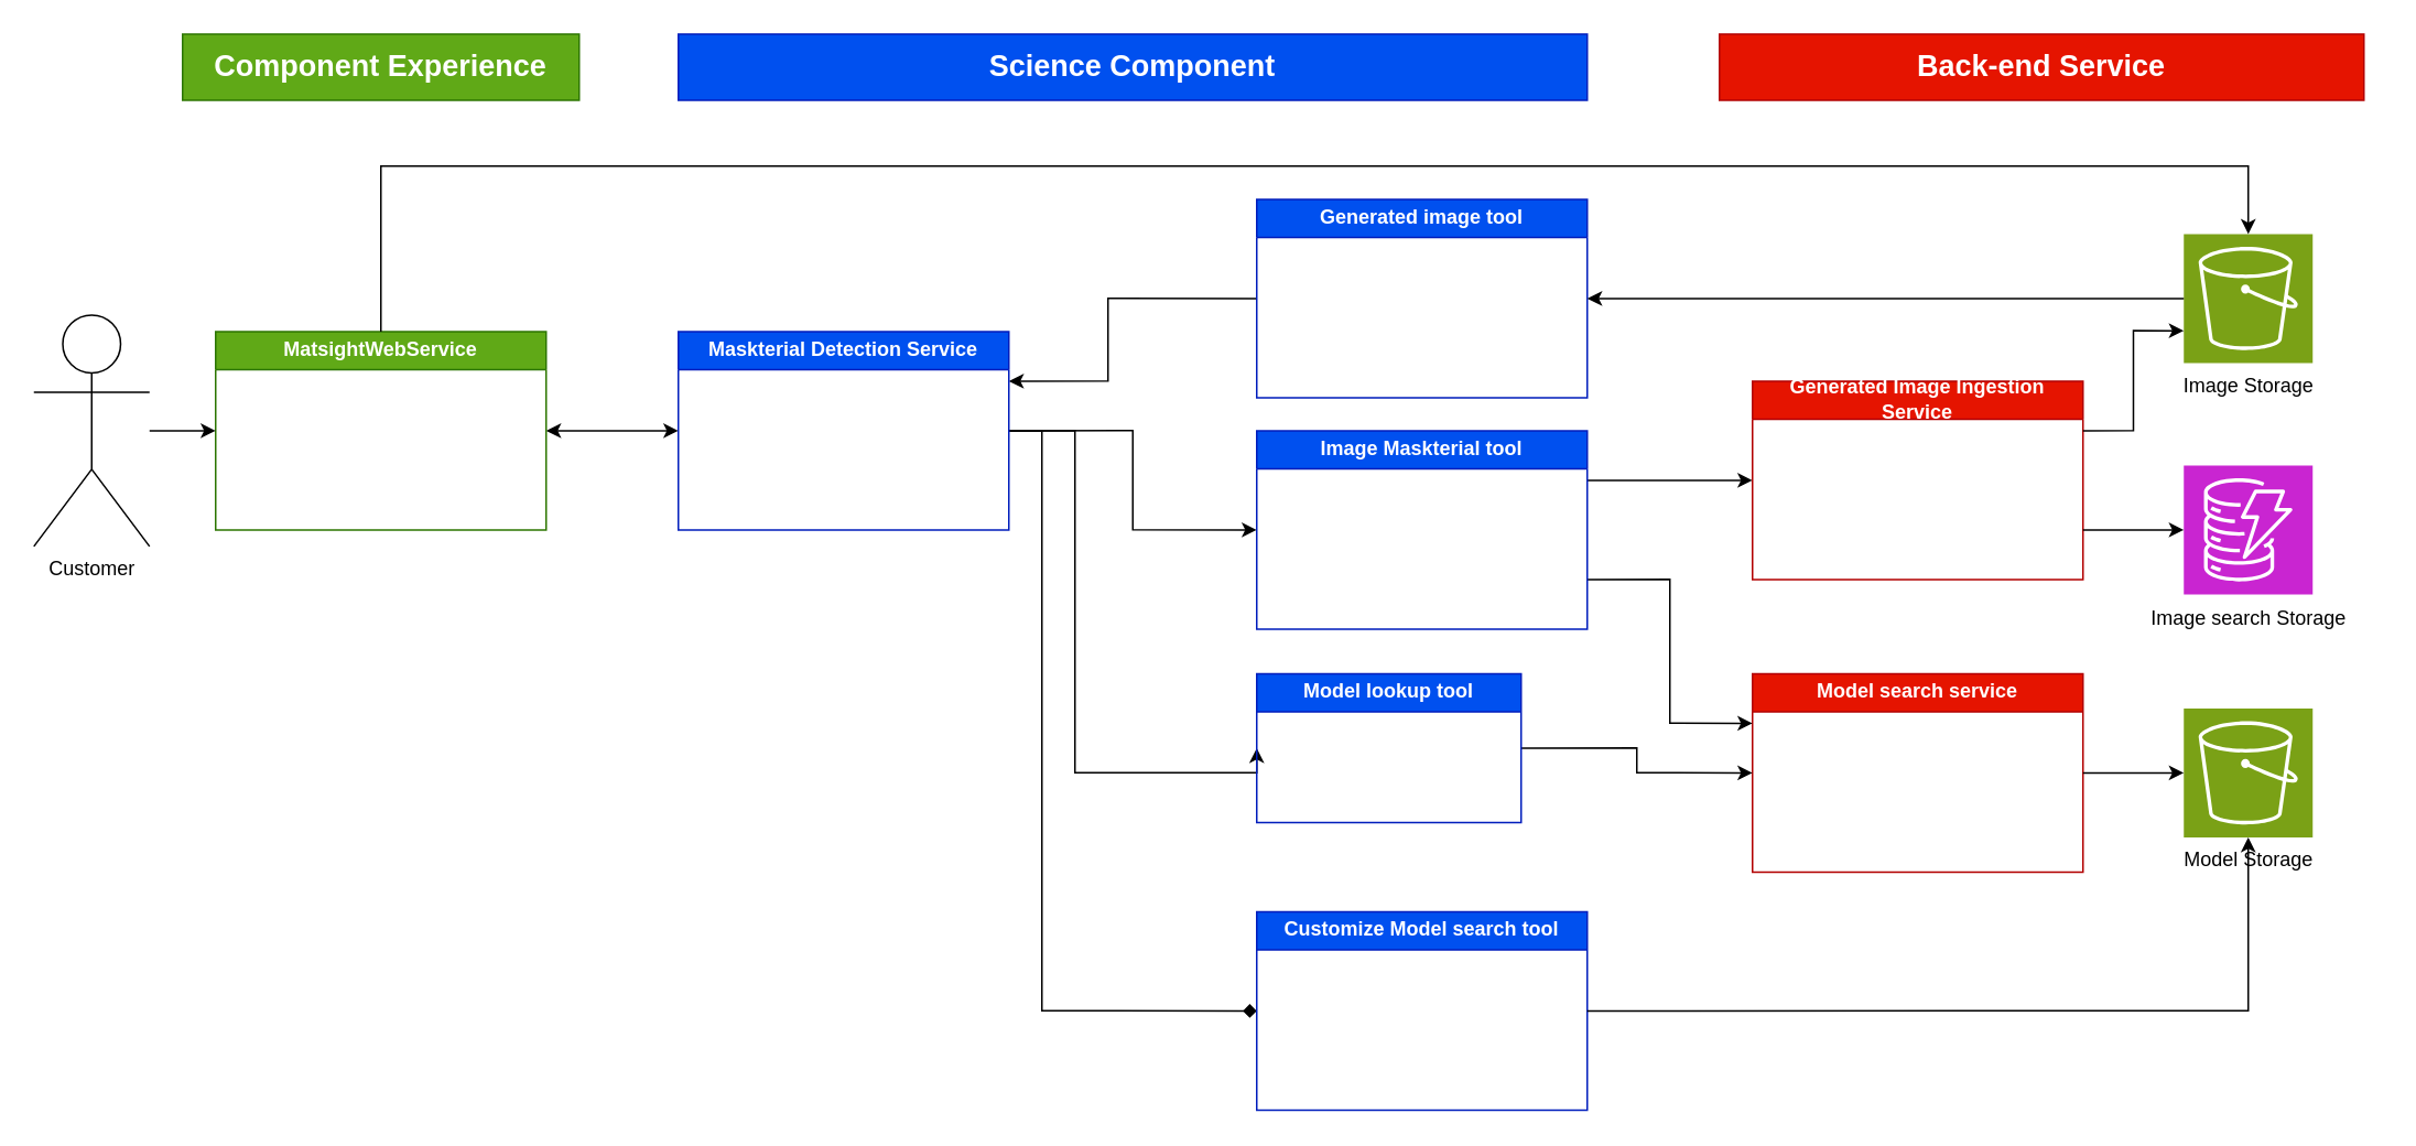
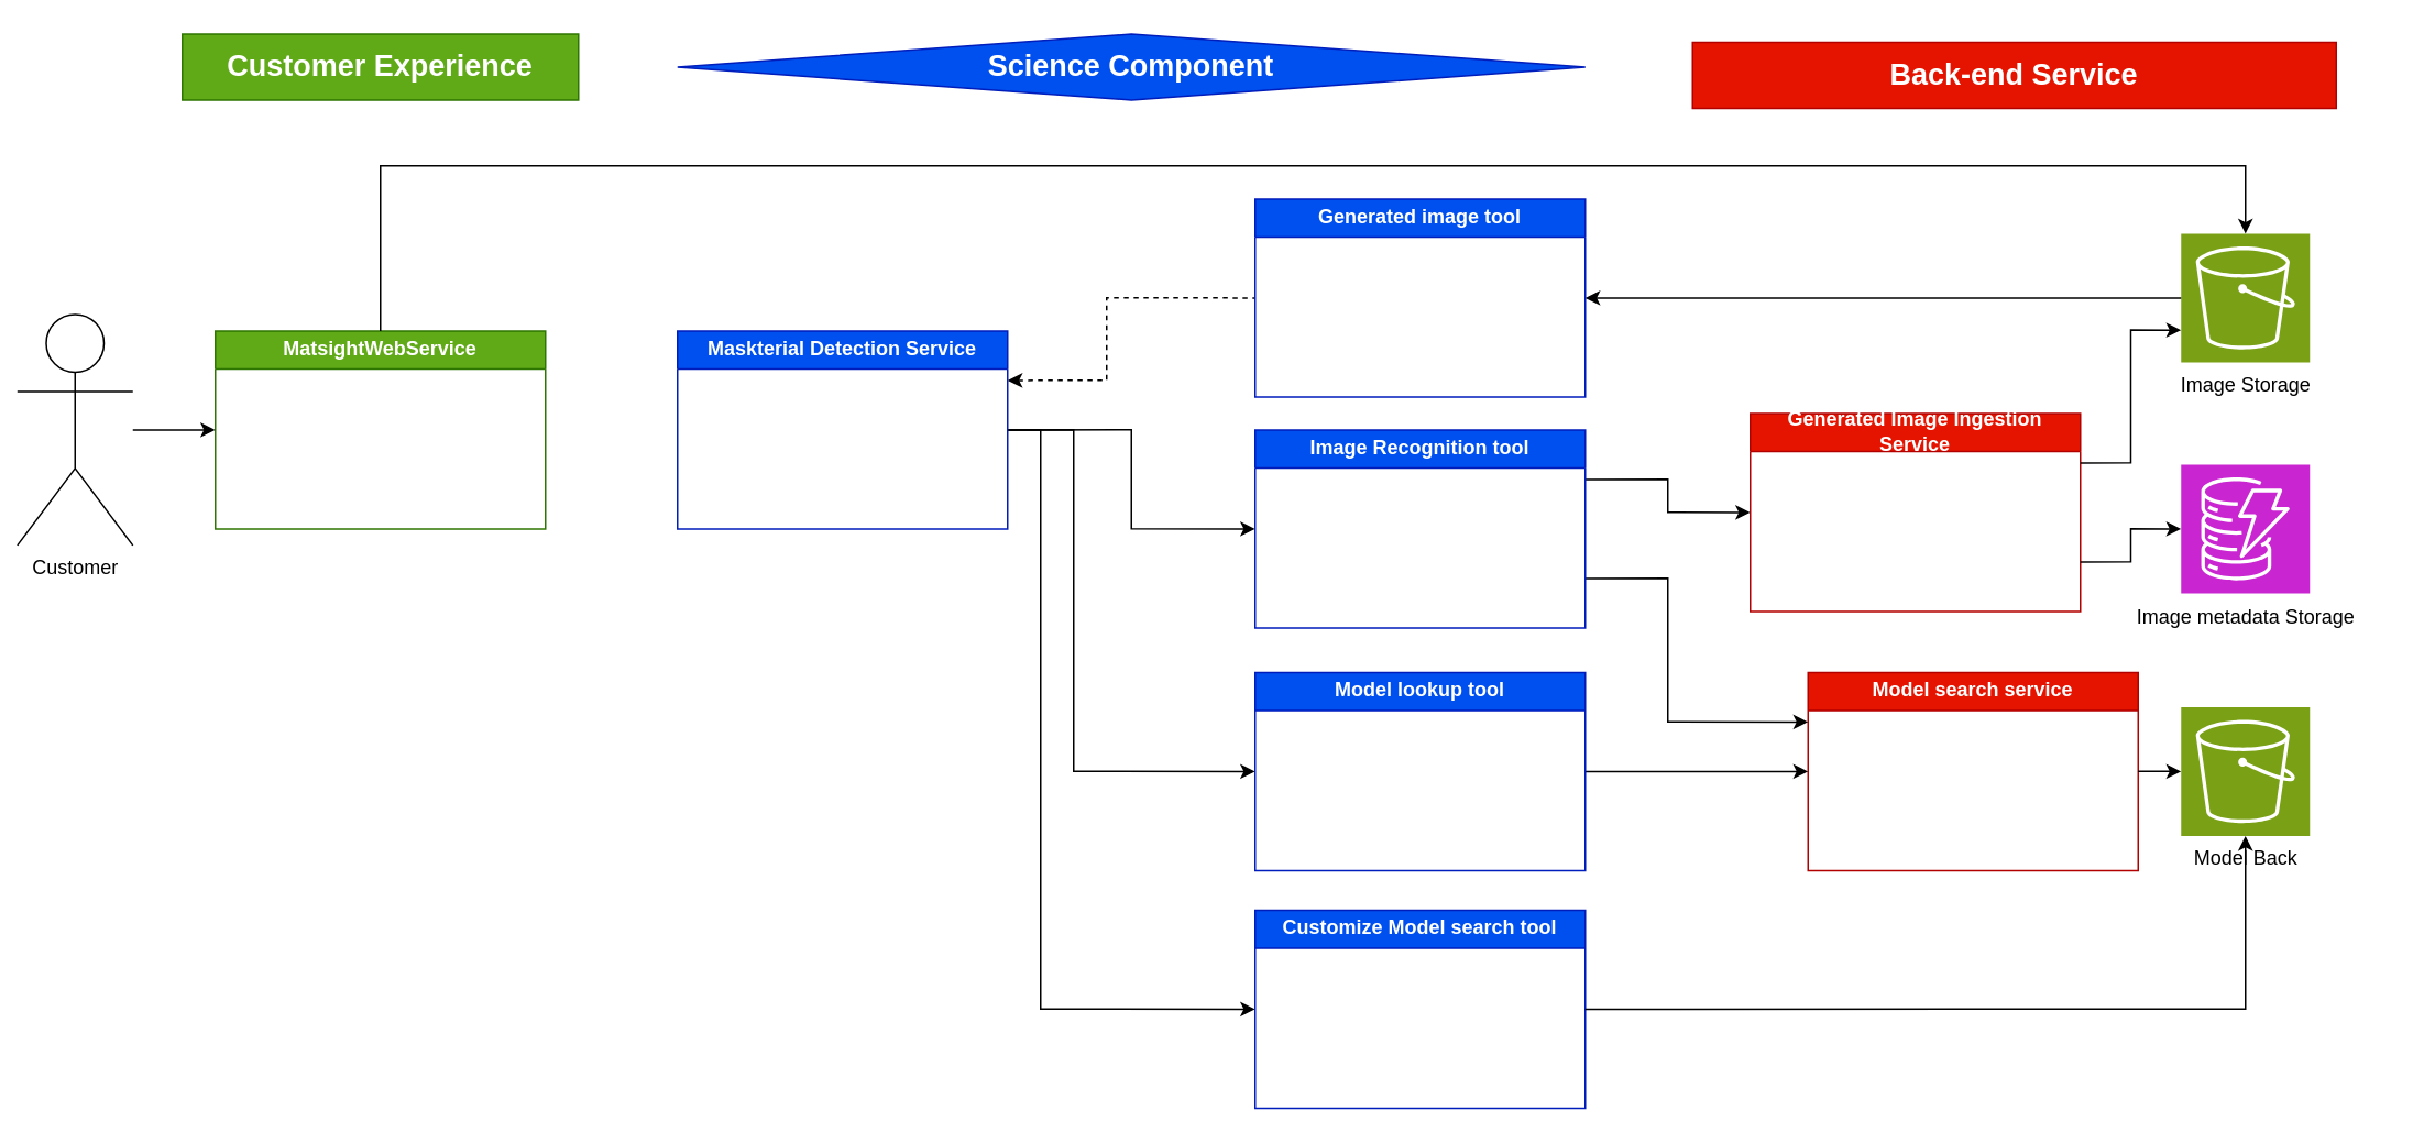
- <mxCell id="2" value="&lt;h2&gt;Component Experience&lt;/h2&gt;" style="rounded=0;whiteSpace=wrap;html=1;fillColor=#60a917;fontColor=#ffffff;strokeColor=#2D7600;" parent="1" vertex="1"><mxGeometry x="110" y="20" width="240" height="40" as="geometry" /></mxCell>
+ <mxCell id="2" value="&lt;h2&gt;Customer Experience&lt;/h2&gt;" style="rounded=0;whiteSpace=wrap;html=1;fillColor=#60a917;fontColor=#ffffff;strokeColor=#2D7600;" parent="1" vertex="1"><mxGeometry x="110" y="20" width="240" height="40" as="geometry" /></mxCell>
- <mxCell id="3" value="&lt;h2&gt;Science Component&lt;/h2&gt;" style="rounded=0;whiteSpace=wrap;html=1;fillColor=#0050ef;fontColor=#ffffff;strokeColor=#001DBC;" parent="1" vertex="1"><mxGeometry x="410" y="20" width="550" height="40" as="geometry" /></mxCell>
+ <mxCell id="3" value="&lt;h2&gt;Science Component&lt;/h2&gt;" style="rhombus;whiteSpace=wrap;html=1;fillColor=#0050ef;fontColor=#ffffff;strokeColor=#001DBC;" parent="1" vertex="1"><mxGeometry x="410" y="20" width="550" height="40" as="geometry" /></mxCell>
- <mxCell id="4" value="&lt;h2&gt;Back-end Service&lt;/h2&gt;" style="rounded=0;whiteSpace=wrap;html=1;fillColor=#e51400;fontColor=#ffffff;strokeColor=#B20000;" parent="1" vertex="1"><mxGeometry x="1040" y="20" width="390" height="40" as="geometry" /></mxCell>
+ <mxCell id="4" value="&lt;h2&gt;Back-end Service&lt;/h2&gt;" style="rounded=0;whiteSpace=wrap;html=1;fillColor=#e51400;fontColor=#ffffff;strokeColor=#B20000;" parent="1" vertex="1"><mxGeometry x="1025" y="25" width="390" height="40" as="geometry" /></mxCell>
- <mxCell id="9" style="edgeStyle=orthogonalEdgeStyle;rounded=0;orthogonalLoop=1;jettySize=auto;html=1;exitX=1;exitY=0.25;exitDx=0;exitDy=0;entryX=0;entryY=0.5;entryDx=0;entryDy=0;startArrow=classic;startFill=1;endArrow=none;endFill=0;" parent="1" source="13" target="18" edge="1"><mxGeometry relative="1" as="geometry"><Array as="points"><mxPoint x="670" y="229.92" /><mxPoint x="670" y="179.92" /></Array></mxGeometry></mxCell>
+ <mxCell id="9" style="edgeStyle=orthogonalEdgeStyle;rounded=0;orthogonalLoop=1;jettySize=auto;html=1;exitX=1;exitY=0.25;exitDx=0;exitDy=0;entryX=0;entryY=0.5;entryDx=0;entryDy=0;startArrow=classic;startFill=1;endArrow=none;endFill=0;dashed=1;" parent="1" source="13" target="18" edge="1"><mxGeometry relative="1" as="geometry"><Array as="points"><mxPoint x="670" y="229.92" /><mxPoint x="670" y="179.92" /></Array></mxGeometry></mxCell>
- <mxCell id="7" value="Customer" style="shape=umlActor;verticalLabelPosition=bottom;verticalAlign=top;html=1;outlineConnect=0;" parent="1" vertex="1"><mxGeometry x="20" y="189.92" width="70" height="140" as="geometry" /></mxCell>
+ <mxCell id="7" value="Customer" style="shape=umlActor;verticalLabelPosition=bottom;verticalAlign=top;html=1;outlineConnect=0;" parent="1" vertex="1"><mxGeometry x="10" y="189.92" width="70" height="140" as="geometry" /></mxCell>
- <mxCell id="5" style="edgeStyle=orthogonalEdgeStyle;rounded=0;orthogonalLoop=1;jettySize=auto;html=1;exitX=1;exitY=0.5;exitDx=0;exitDy=0;entryX=0;entryY=0.5;entryDx=0;entryDy=0;startArrow=classic;startFill=1;" parent="1" source="6" target="13" edge="1"><mxGeometry relative="1" as="geometry" /></mxCell>
- <mxCell id="21" value="Image Maskterial tool" style="swimlane;whiteSpace=wrap;html=1;fillColor=#0050ef;fontColor=#ffffff;strokeColor=#001DBC;startSize=23;" parent="1" vertex="1"><mxGeometry x="760" y="259.92" width="200" height="120" as="geometry" /></mxCell>
+ <mxCell id="21" value="Image Recognition tool" style="swimlane;whiteSpace=wrap;html=1;fillColor=#0050ef;fontColor=#ffffff;strokeColor=#001DBC;startSize=23;" parent="1" vertex="1"><mxGeometry x="760" y="259.92" width="200" height="120" as="geometry" /></mxCell>
- <mxCell id="34" value="Generated Image Ingestion Service" style="swimlane;whiteSpace=wrap;html=1;fillColor=#e51400;fontColor=#ffffff;strokeColor=#B20000;" parent="1" vertex="1"><mxGeometry x="1060" y="229.92" width="200" height="120" as="geometry" /></mxCell>
+ <mxCell id="34" value="Generated Image Ingestion Service" style="swimlane;whiteSpace=wrap;html=1;fillColor=#e51400;fontColor=#ffffff;strokeColor=#B20000;" parent="1" vertex="1"><mxGeometry x="1060" y="249.92" width="200" height="120" as="geometry" /></mxCell>
- <mxCell id="33" value="Image search Storage" style="text;html=1;align=center;verticalAlign=middle;resizable=0;points=[];autosize=1;strokeColor=none;fillColor=none;" parent="31" vertex="1"><mxGeometry x="-30" y="78" width="160" height="30" as="geometry" /></mxCell>
+ <mxCell id="33" value="Image metadata Storage" style="text;html=1;align=center;verticalAlign=middle;resizable=0;points=[];autosize=1;strokeColor=none;fillColor=none;" parent="31" vertex="1"><mxGeometry x="-30" y="78" width="160" height="30" as="geometry" /></mxCell>
- <mxCell id="16" value="Model lookup tool" style="swimlane;whiteSpace=wrap;html=1;fillColor=#0050ef;fontColor=#ffffff;strokeColor=#001DBC;startSize=23;" parent="1" vertex="1"><mxGeometry x="760" y="406.92" width="160" height="90" as="geometry" /></mxCell>
+ <mxCell id="16" value="Model lookup tool" style="swimlane;whiteSpace=wrap;html=1;fillColor=#0050ef;fontColor=#ffffff;strokeColor=#001DBC;startSize=23;" parent="1" vertex="1"><mxGeometry x="760" y="406.92" width="200" height="120" as="geometry" /></mxCell>
- <mxCell id="14" value="Model search service" style="swimlane;whiteSpace=wrap;html=1;fillColor=#e51400;fontColor=#ffffff;strokeColor=#B20000;" parent="1" vertex="1"><mxGeometry x="1060" y="406.92" width="200" height="120" as="geometry" /></mxCell>
+ <mxCell id="14" value="Model search service" style="swimlane;whiteSpace=wrap;html=1;fillColor=#e51400;fontColor=#ffffff;strokeColor=#B20000;" parent="1" vertex="1"><mxGeometry x="1095" y="406.92" width="200" height="120" as="geometry" /></mxCell>
- <mxCell id="24" value="Model Storage" style="text;html=1;align=center;verticalAlign=middle;resizable=0;points=[];autosize=1;strokeColor=none;fillColor=none;" parent="22" vertex="1"><mxGeometry y="77" width="100" height="30" as="geometry" /></mxCell>
+ <mxCell id="24" value="Model Back" style="text;html=1;align=center;verticalAlign=middle;resizable=0;points=[];autosize=1;strokeColor=none;fillColor=none;" parent="22" vertex="1"><mxGeometry y="77" width="100" height="30" as="geometry" /></mxCell>
- <mxCell id="11" style="edgeStyle=orthogonalEdgeStyle;rounded=0;orthogonalLoop=1;jettySize=auto;html=1;exitX=1;exitY=0.5;exitDx=0;exitDy=0;entryX=0;entryY=0.5;entryDx=0;entryDy=0;endArrow=diamond;" parent="1" source="13" target="17" edge="1"><mxGeometry relative="1" as="geometry"><Array as="points"><mxPoint x="630" y="259.92" /><mxPoint x="630" y="610.92" /></Array></mxGeometry></mxCell>
+ <mxCell id="11" style="edgeStyle=orthogonalEdgeStyle;rounded=0;orthogonalLoop=1;jettySize=auto;html=1;exitX=1;exitY=0.5;exitDx=0;exitDy=0;entryX=0;entryY=0.5;entryDx=0;entryDy=0;" parent="1" source="13" target="17" edge="1"><mxGeometry relative="1" as="geometry"><Array as="points"><mxPoint x="630" y="259.92" /><mxPoint x="630" y="610.92" /></Array></mxGeometry></mxCell>
